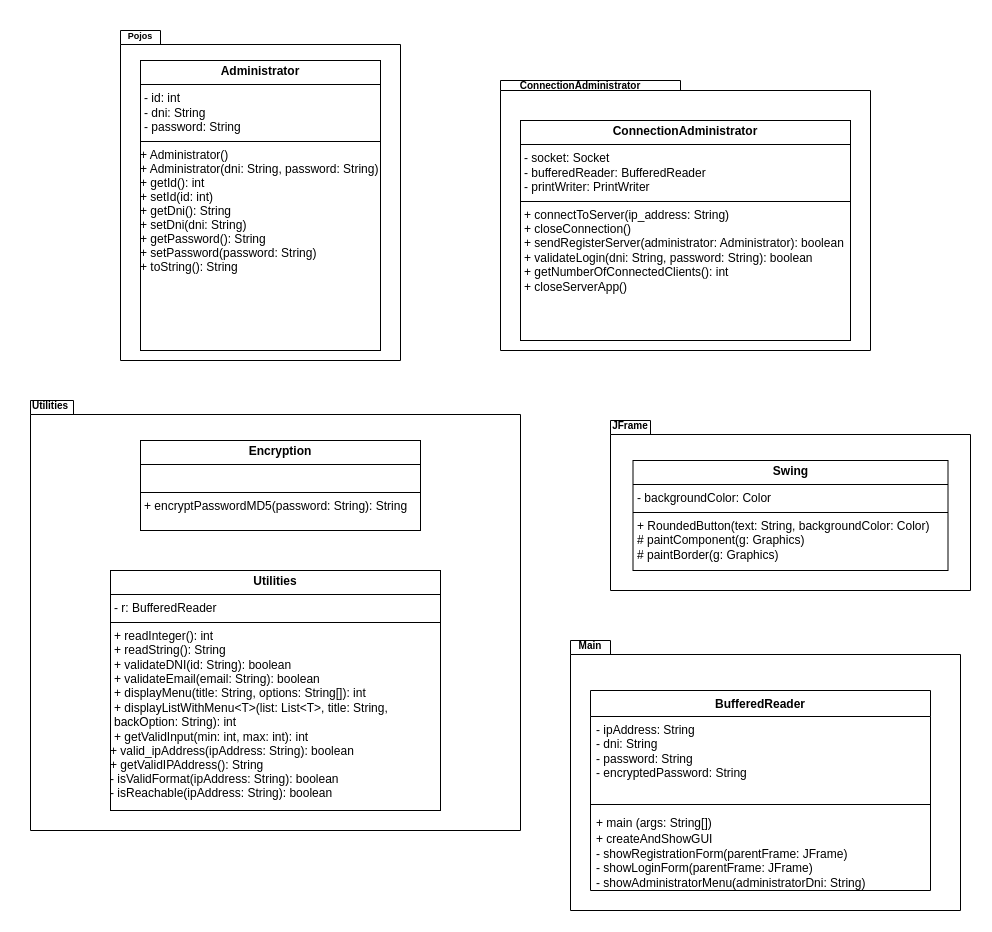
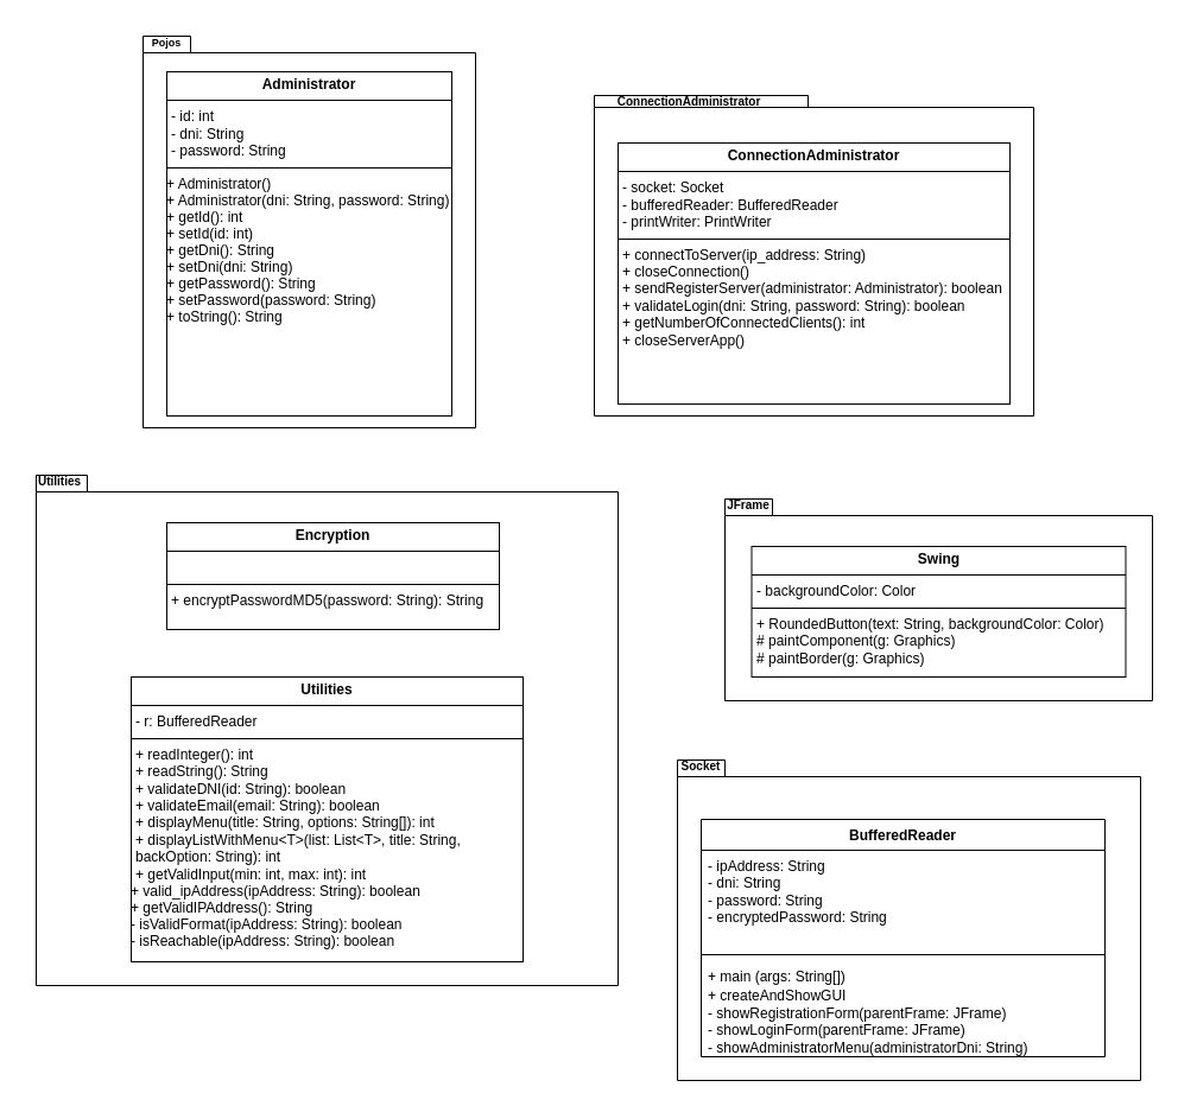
- <mxCell id="20" value="&lt;font style=&quot;font-size: 10px;&quot;&gt;&lt;b&gt;Main&lt;/b&gt;&lt;/font&gt;" style="text;html=1;align=center;verticalAlign=middle;whiteSpace=wrap;rounded=0;" vertex="1" parent="1"><mxGeometry x="560" y="630" width="60" height="30" as="geometry" /></mxCell>
+ <mxCell id="20" value="&lt;font style=&quot;font-size: 10px;&quot;&gt;&lt;b&gt;Socket&lt;/b&gt;&lt;/font&gt;" style="text;html=1;align=center;verticalAlign=middle;whiteSpace=wrap;rounded=0;" vertex="1" parent="1"><mxGeometry x="560" y="630" width="60" height="30" as="geometry" /></mxCell>
